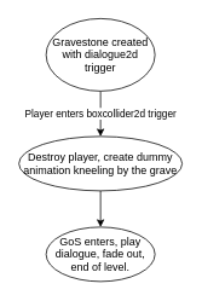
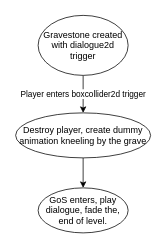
- <mxCell id="6" value="GoS enters, play dialogue, fade out, end of level." style="ellipse;whiteSpace=wrap;html=1;" vertex="1" parent="1"><mxGeometry x="50" y="250" width="120" height="60" as="geometry" /></mxCell>
+ <mxCell id="6" value="GoS enters, play dialogue, fade the, end of level." style="ellipse;whiteSpace=wrap;html=1;" vertex="1" parent="1"><mxGeometry x="50" y="250" width="120" height="60" as="geometry" /></mxCell>
